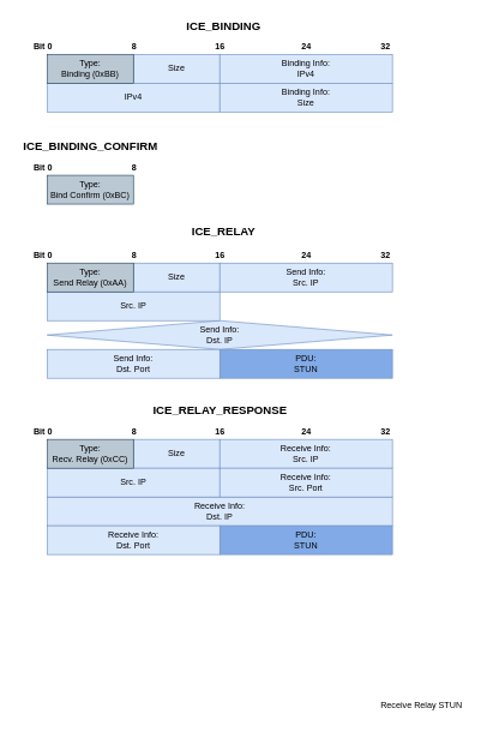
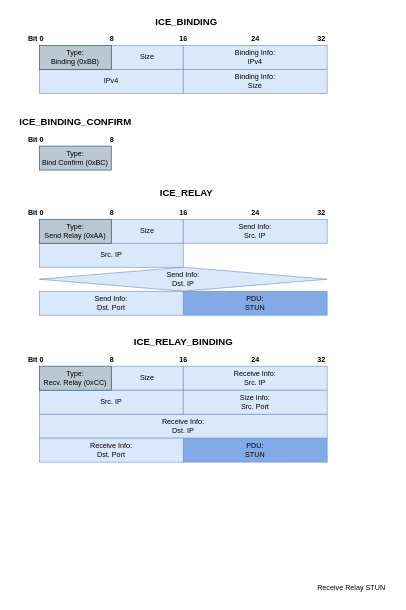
- <mxCell id="32" value="ICE_RELAY_RESPONSE" style="text;html=1;align=center;verticalAlign=middle;resizable=0;points=[];autosize=1;strokeColor=none;fillColor=none;fontStyle=1;fontSize=16;" parent="1" vertex="1"><mxGeometry x="200" y="555" width="210" height="30" as="geometry" /></mxCell>
+ <mxCell id="32" value="ICE_RELAY_BINDING" style="text;html=1;align=center;verticalAlign=middle;resizable=0;points=[];autosize=1;strokeColor=none;fillColor=none;fontStyle=1;fontSize=16;" parent="1" vertex="1"><mxGeometry x="200" y="555" width="210" height="30" as="geometry" /></mxCell>
- <mxCell id="39" value="Receive Info:&lt;br&gt;Src. Port" style="rounded=0;whiteSpace=wrap;html=1;fillColor=#dae8fc;strokeColor=#6c8ebf;" parent="1" vertex="1"><mxGeometry x="305" y="650" width="240" height="40" as="geometry" /></mxCell>
+ <mxCell id="39" value="Size Info:&lt;br&gt;Src. Port" style="rounded=0;whiteSpace=wrap;html=1;fillColor=#dae8fc;strokeColor=#6c8ebf;" parent="1" vertex="1"><mxGeometry x="305" y="650" width="240" height="40" as="geometry" /></mxCell>
